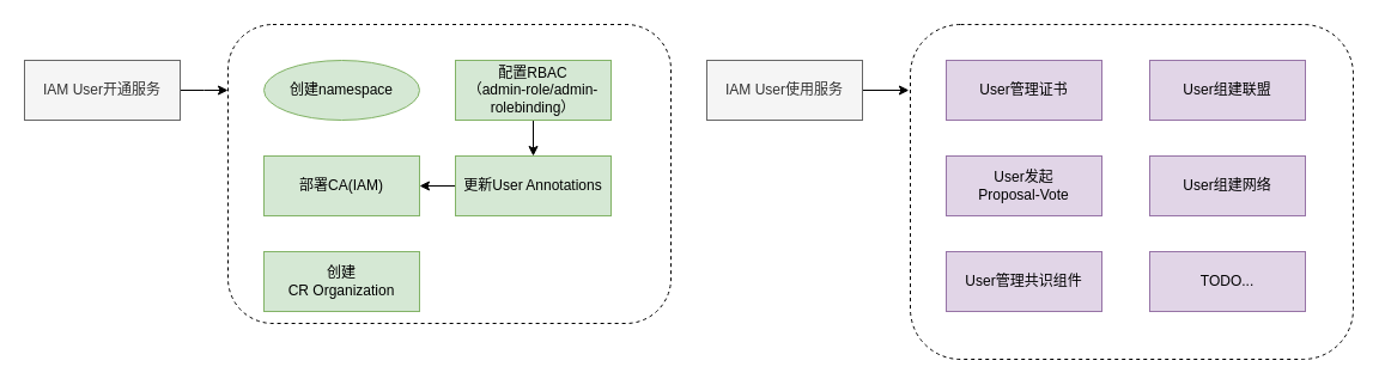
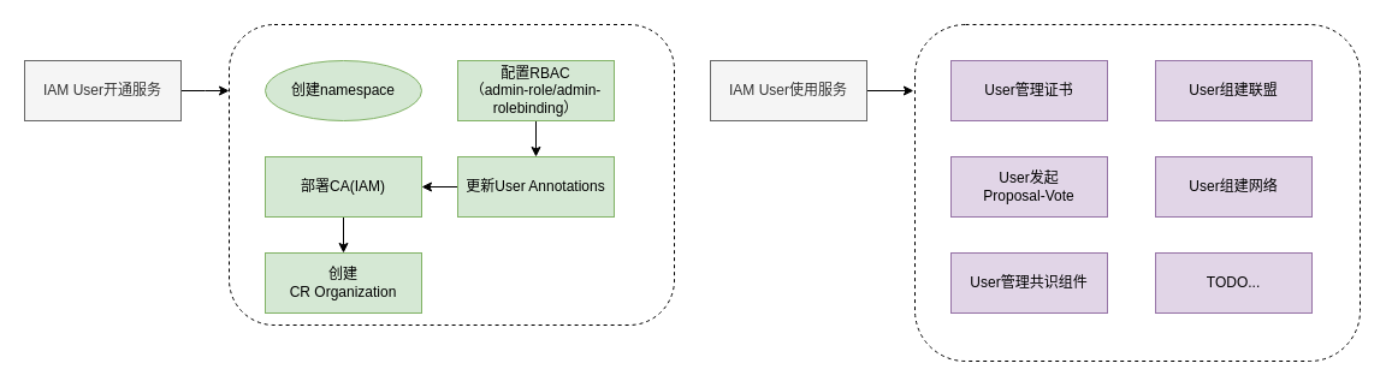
+ <mxCell id="12" style="edgeStyle=orthogonalEdgeStyle;rounded=0;orthogonalLoop=1;jettySize=auto;html=1;exitX=0.5;exitY=1;exitDx=0;exitDy=0;" parent="1" source="13" target="9" edge="1"><mxGeometry relative="1" as="geometry" /></mxCell>
